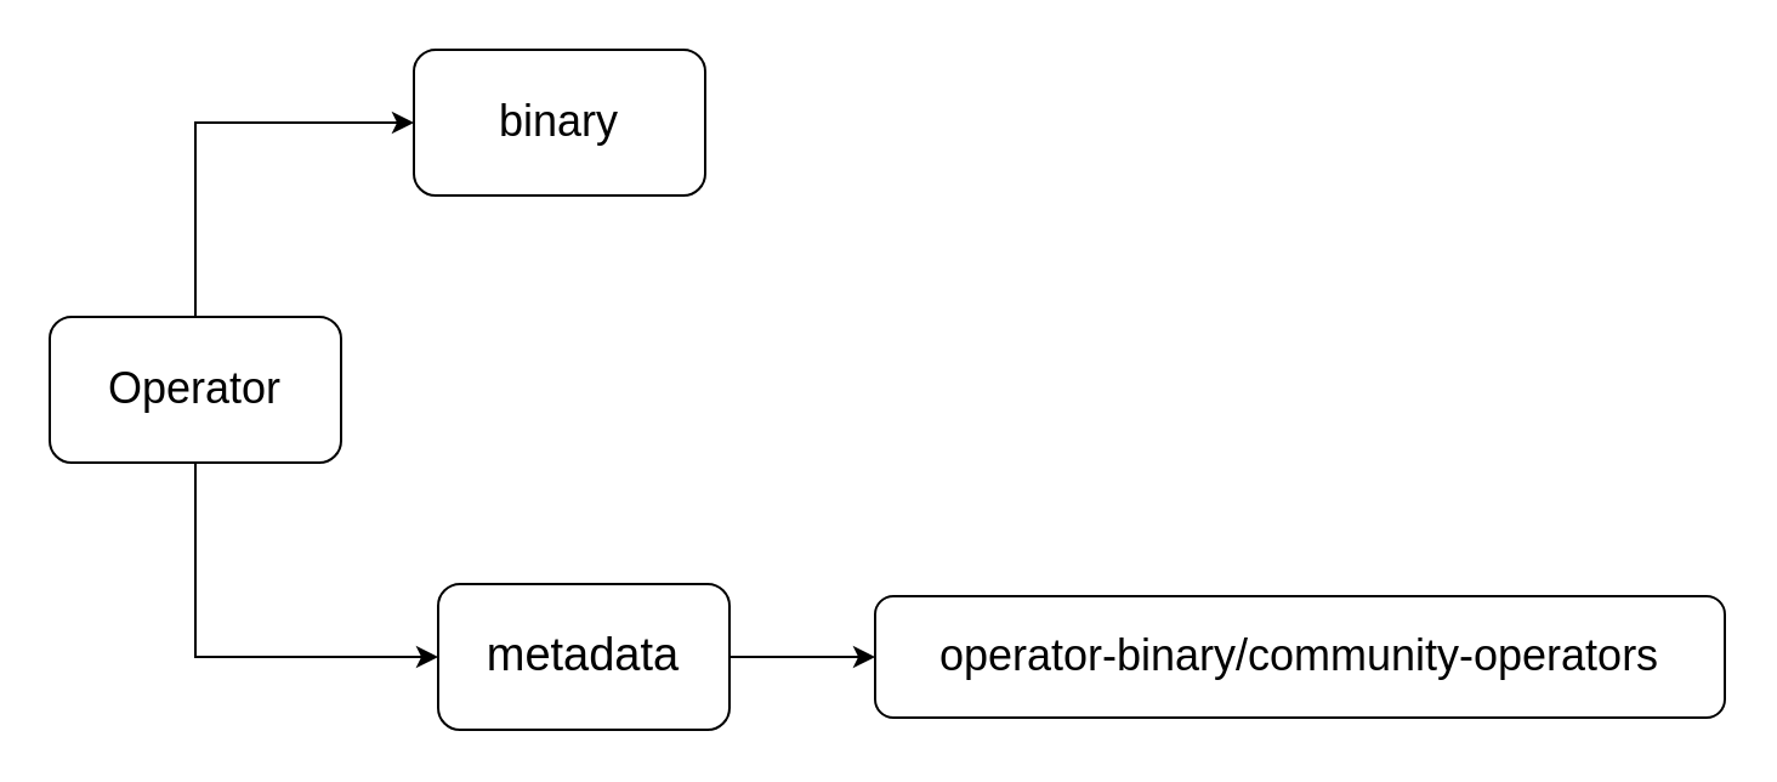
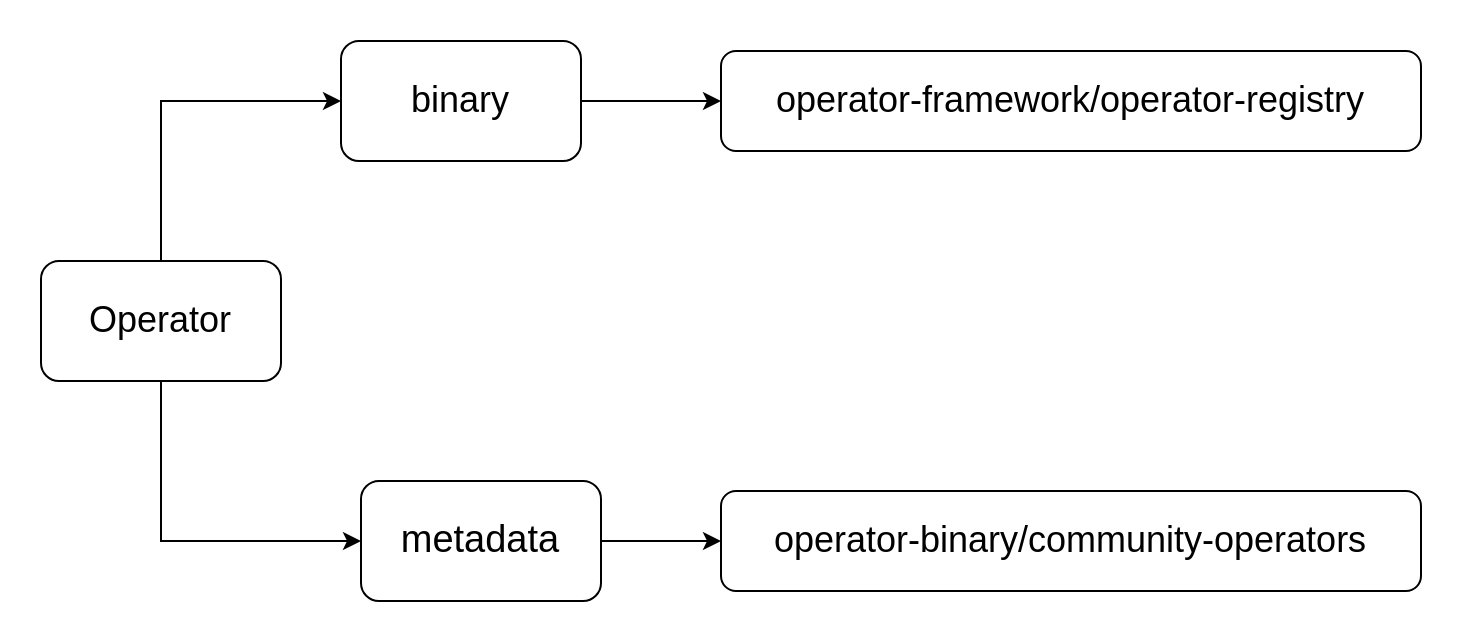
+ <mxCell id="2" style="edgeStyle=orthogonalEdgeStyle;rounded=0;orthogonalLoop=1;jettySize=auto;html=1;exitX=1;exitY=0.5;exitDx=0;exitDy=0;entryX=0;entryY=0.5;entryDx=0;entryDy=0;" edge="1" parent="1" source="3" target="9"><mxGeometry relative="1" as="geometry" /></mxCell>
+ <mxCell id="9" value="&lt;font style=&quot;font-size: 18px&quot;&gt;operator-framework/operator-registry&lt;/font&gt;" style="rounded=1;whiteSpace=wrap;html=1;" vertex="1" parent="1"><mxGeometry x="360" y="25" width="350" height="50" as="geometry" /></mxCell>
